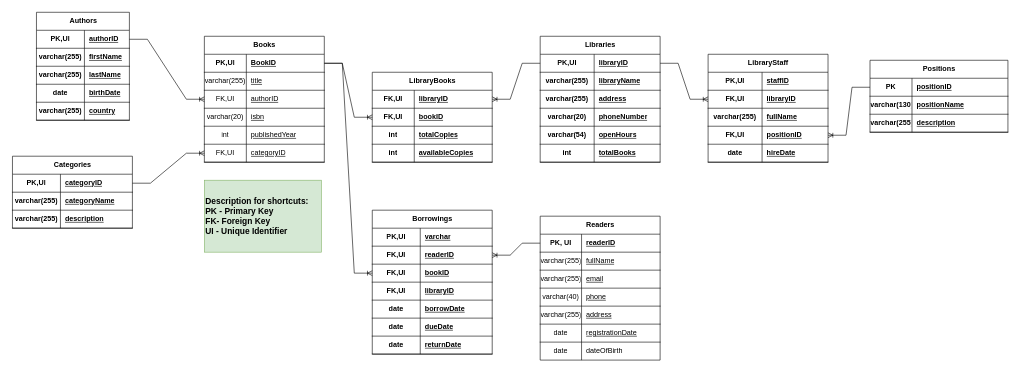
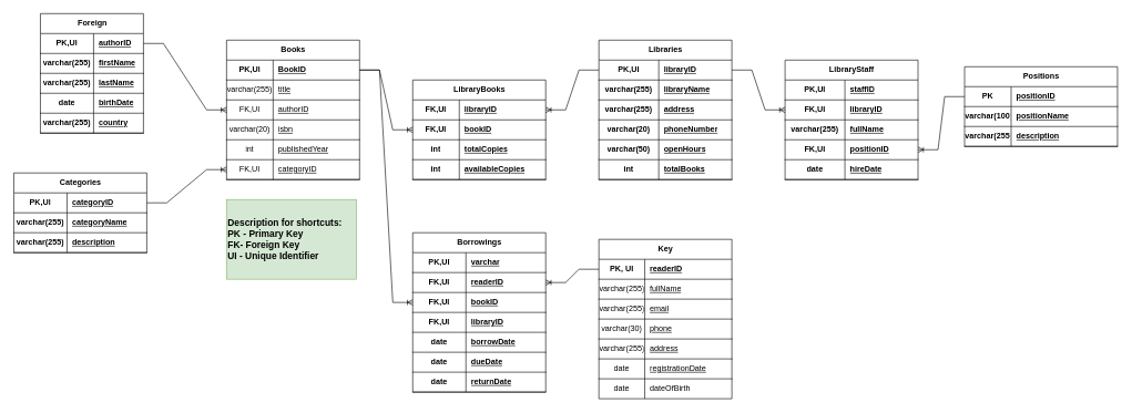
- <mxCell id="43" value="Authors" style="shape=table;startSize=30;container=1;collapsible=1;childLayout=tableLayout;fixedRows=1;rowLines=0;fontStyle=1;align=center;resizeLast=1;html=1;" vertex="1" parent="1"><mxGeometry x="60" y="20" width="155" height="180" as="geometry" /></mxCell>
+ <mxCell id="43" value="Foreign" style="shape=table;startSize=30;container=1;collapsible=1;childLayout=tableLayout;fixedRows=1;rowLines=0;fontStyle=1;align=center;resizeLast=1;html=1;" vertex="1" parent="1"><mxGeometry x="60" y="20" width="155" height="180" as="geometry" /></mxCell>
- <mxCell id="131" value="varchar(130)" style="shape=partialRectangle;connectable=0;fillColor=none;top=0;left=0;bottom=0;right=0;fontStyle=1;overflow=hidden;whiteSpace=wrap;html=1;" vertex="1" parent="130"><mxGeometry width="70" height="30" as="geometry"><mxRectangle width="70" height="30" as="alternateBounds" /></mxGeometry></mxCell>
+ <mxCell id="131" value="varchar(100)" style="shape=partialRectangle;connectable=0;fillColor=none;top=0;left=0;bottom=0;right=0;fontStyle=1;overflow=hidden;whiteSpace=wrap;html=1;" vertex="1" parent="130"><mxGeometry width="70" height="30" as="geometry"><mxRectangle width="70" height="30" as="alternateBounds" /></mxGeometry></mxCell>
- <mxCell id="83" value="varchar(54)" style="shape=partialRectangle;connectable=0;fillColor=none;top=0;left=0;bottom=0;right=0;fontStyle=1;overflow=hidden;whiteSpace=wrap;html=1;" vertex="1" parent="82"><mxGeometry width="90" height="30" as="geometry"><mxRectangle width="90" height="30" as="alternateBounds" /></mxGeometry></mxCell>
+ <mxCell id="83" value="varchar(50)" style="shape=partialRectangle;connectable=0;fillColor=none;top=0;left=0;bottom=0;right=0;fontStyle=1;overflow=hidden;whiteSpace=wrap;html=1;" vertex="1" parent="82"><mxGeometry width="90" height="30" as="geometry"><mxRectangle width="90" height="30" as="alternateBounds" /></mxGeometry></mxCell>
- <mxCell id="2" value="Readers" style="shape=table;startSize=30;container=1;collapsible=1;childLayout=tableLayout;fixedRows=1;rowLines=0;fontStyle=1;align=center;resizeLast=1;html=1;" vertex="1" parent="1"><mxGeometry x="900" y="360" width="200" height="240" as="geometry" /></mxCell>
+ <mxCell id="2" value="Key" style="shape=table;startSize=30;container=1;collapsible=1;childLayout=tableLayout;fixedRows=1;rowLines=0;fontStyle=1;align=center;resizeLast=1;html=1;" vertex="1" parent="1"><mxGeometry x="900" y="360" width="200" height="240" as="geometry" /></mxCell>
- <mxCell id="13" value="&lt;span style=&quot;font-weight: 400;&quot;&gt;varchar(40)&lt;/span&gt;" style="shape=partialRectangle;connectable=0;fillColor=none;top=0;left=0;bottom=0;right=0;fontStyle=1;overflow=hidden;whiteSpace=wrap;html=1;" vertex="1" parent="12"><mxGeometry width="69" height="30" as="geometry"><mxRectangle width="69" height="30" as="alternateBounds" /></mxGeometry></mxCell>
+ <mxCell id="13" value="&lt;span style=&quot;font-weight: 400;&quot;&gt;varchar(30)&lt;/span&gt;" style="shape=partialRectangle;connectable=0;fillColor=none;top=0;left=0;bottom=0;right=0;fontStyle=1;overflow=hidden;whiteSpace=wrap;html=1;" vertex="1" parent="12"><mxGeometry width="69" height="30" as="geometry"><mxRectangle width="69" height="30" as="alternateBounds" /></mxGeometry></mxCell>
